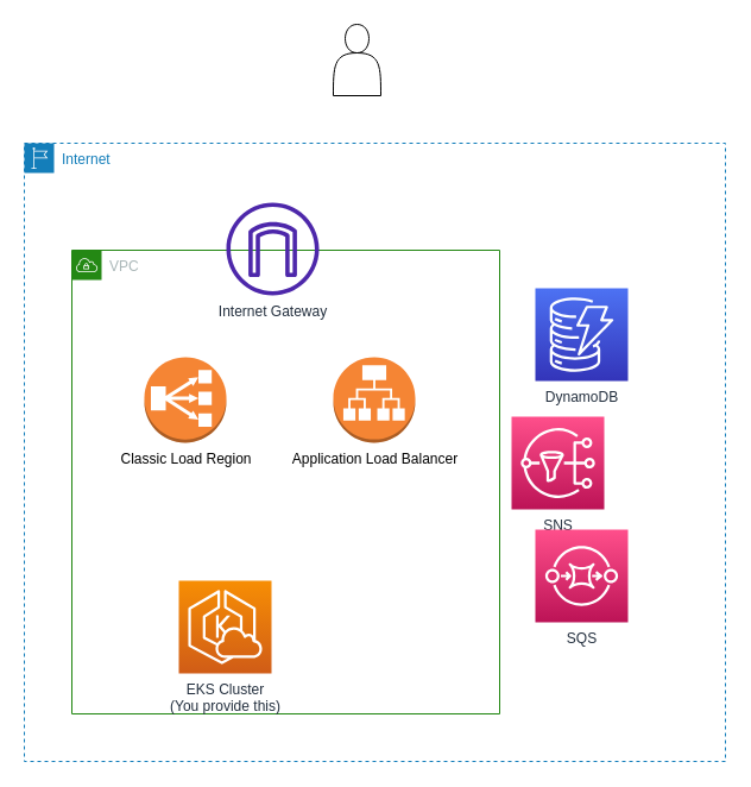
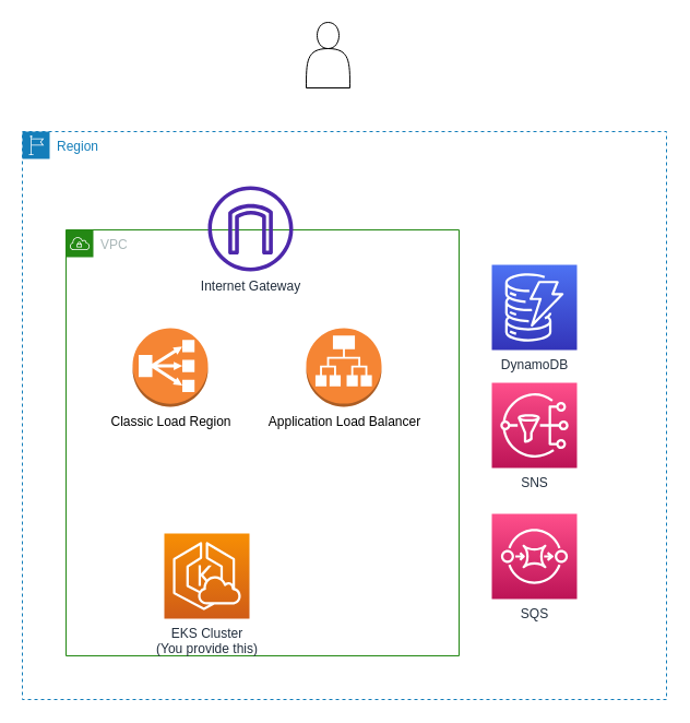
- <mxCell id="2" value="Internet" style="points=[[0,0],[0.25,0],[0.5,0],[0.75,0],[1,0],[1,0.25],[1,0.5],[1,0.75],[1,1],[0.75,1],[0.5,1],[0.25,1],[0,1],[0,0.75],[0,0.5],[0,0.25]];outlineConnect=0;gradientColor=none;html=1;whiteSpace=wrap;fontSize=12;fontStyle=0;container=1;pointerEvents=0;collapsible=0;recursiveResize=0;shape=mxgraph.aws4.group;grIcon=mxgraph.aws4.group_region;strokeColor=#147EBA;fillColor=none;verticalAlign=top;align=left;spacingLeft=30;fontColor=#147EBA;dashed=1;rounded=0;sketch=0;" parent="1" vertex="1"><mxGeometry x="20" y="120" width="590" height="520" as="geometry" /></mxCell>
+ <mxCell id="2" value="Region" style="points=[[0,0],[0.25,0],[0.5,0],[0.75,0],[1,0],[1,0.25],[1,0.5],[1,0.75],[1,1],[0.75,1],[0.5,1],[0.25,1],[0,1],[0,0.75],[0,0.5],[0,0.25]];outlineConnect=0;gradientColor=none;html=1;whiteSpace=wrap;fontSize=12;fontStyle=0;container=1;pointerEvents=0;collapsible=0;recursiveResize=0;shape=mxgraph.aws4.group;grIcon=mxgraph.aws4.group_region;strokeColor=#147EBA;fillColor=none;verticalAlign=top;align=left;spacingLeft=30;fontColor=#147EBA;dashed=1;rounded=0;sketch=0;" parent="1" vertex="1"><mxGeometry x="20" y="120" width="590" height="520" as="geometry" /></mxCell>
- <mxCell id="9" value="&lt;div&gt;SNS&lt;/div&gt;" style="sketch=0;points=[[0,0,0],[0.25,0,0],[0.5,0,0],[0.75,0,0],[1,0,0],[0,1,0],[0.25,1,0],[0.5,1,0],[0.75,1,0],[1,1,0],[0,0.25,0],[0,0.5,0],[0,0.75,0],[1,0.25,0],[1,0.5,0],[1,0.75,0]];outlineConnect=0;fontColor=#232F3E;gradientColor=#FF4F8B;gradientDirection=north;fillColor=#BC1356;strokeColor=#ffffff;dashed=0;verticalLabelPosition=bottom;verticalAlign=top;align=center;html=1;fontSize=12;fontStyle=0;aspect=fixed;shape=mxgraph.aws4.resourceIcon;resIcon=mxgraph.aws4.sns;" parent="2" vertex="1"><mxGeometry x="410" y="230" width="78" height="78" as="geometry" /></mxCell>
+ <mxCell id="9" value="&lt;div&gt;SNS&lt;/div&gt;" style="sketch=0;points=[[0,0,0],[0.25,0,0],[0.5,0,0],[0.75,0,0],[1,0,0],[0,1,0],[0.25,1,0],[0.5,1,0],[0.75,1,0],[1,1,0],[0,0.25,0],[0,0.5,0],[0,0.75,0],[1,0.25,0],[1,0.5,0],[1,0.75,0]];outlineConnect=0;fontColor=#232F3E;gradientColor=#FF4F8B;gradientDirection=north;fillColor=#BC1356;strokeColor=#ffffff;dashed=0;verticalLabelPosition=bottom;verticalAlign=top;align=center;html=1;fontSize=12;fontStyle=0;aspect=fixed;shape=mxgraph.aws4.resourceIcon;resIcon=mxgraph.aws4.sns;" parent="2" vertex="1"><mxGeometry x="430" y="230" width="78" height="78" as="geometry" /></mxCell>
- <mxCell id="10" value="SQS" style="sketch=0;points=[[0,0,0],[0.25,0,0],[0.5,0,0],[0.75,0,0],[1,0,0],[0,1,0],[0.25,1,0],[0.5,1,0],[0.75,1,0],[1,1,0],[0,0.25,0],[0,0.5,0],[0,0.75,0],[1,0.25,0],[1,0.5,0],[1,0.75,0]];outlineConnect=0;fontColor=#232F3E;gradientColor=#FF4F8B;gradientDirection=north;fillColor=#BC1356;strokeColor=#ffffff;dashed=0;verticalLabelPosition=bottom;verticalAlign=top;align=center;html=1;fontSize=12;fontStyle=0;aspect=fixed;shape=mxgraph.aws4.resourceIcon;resIcon=mxgraph.aws4.sqs;" parent="2" vertex="1"><mxGeometry x="430" y="325" width="78" height="78" as="geometry" /></mxCell>
+ <mxCell id="10" value="SQS" style="sketch=0;points=[[0,0,0],[0.25,0,0],[0.5,0,0],[0.75,0,0],[1,0,0],[0,1,0],[0.25,1,0],[0.5,1,0],[0.75,1,0],[1,1,0],[0,0.25,0],[0,0.5,0],[0,0.75,0],[1,0.25,0],[1,0.5,0],[1,0.75,0]];outlineConnect=0;fontColor=#232F3E;gradientColor=#FF4F8B;gradientDirection=north;fillColor=#BC1356;strokeColor=#ffffff;dashed=0;verticalLabelPosition=bottom;verticalAlign=top;align=center;html=1;fontSize=12;fontStyle=0;aspect=fixed;shape=mxgraph.aws4.resourceIcon;resIcon=mxgraph.aws4.sqs;" parent="2" vertex="1"><mxGeometry x="430" y="350" width="78" height="78" as="geometry" /></mxCell>
